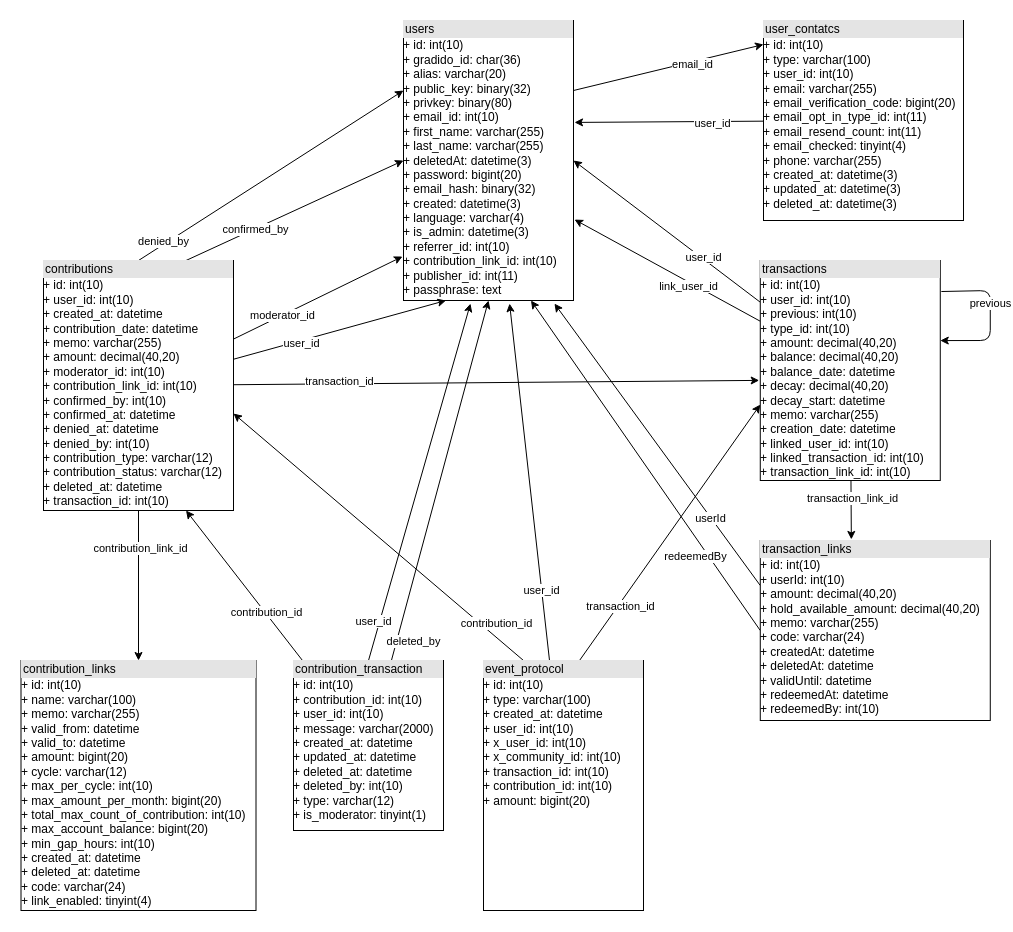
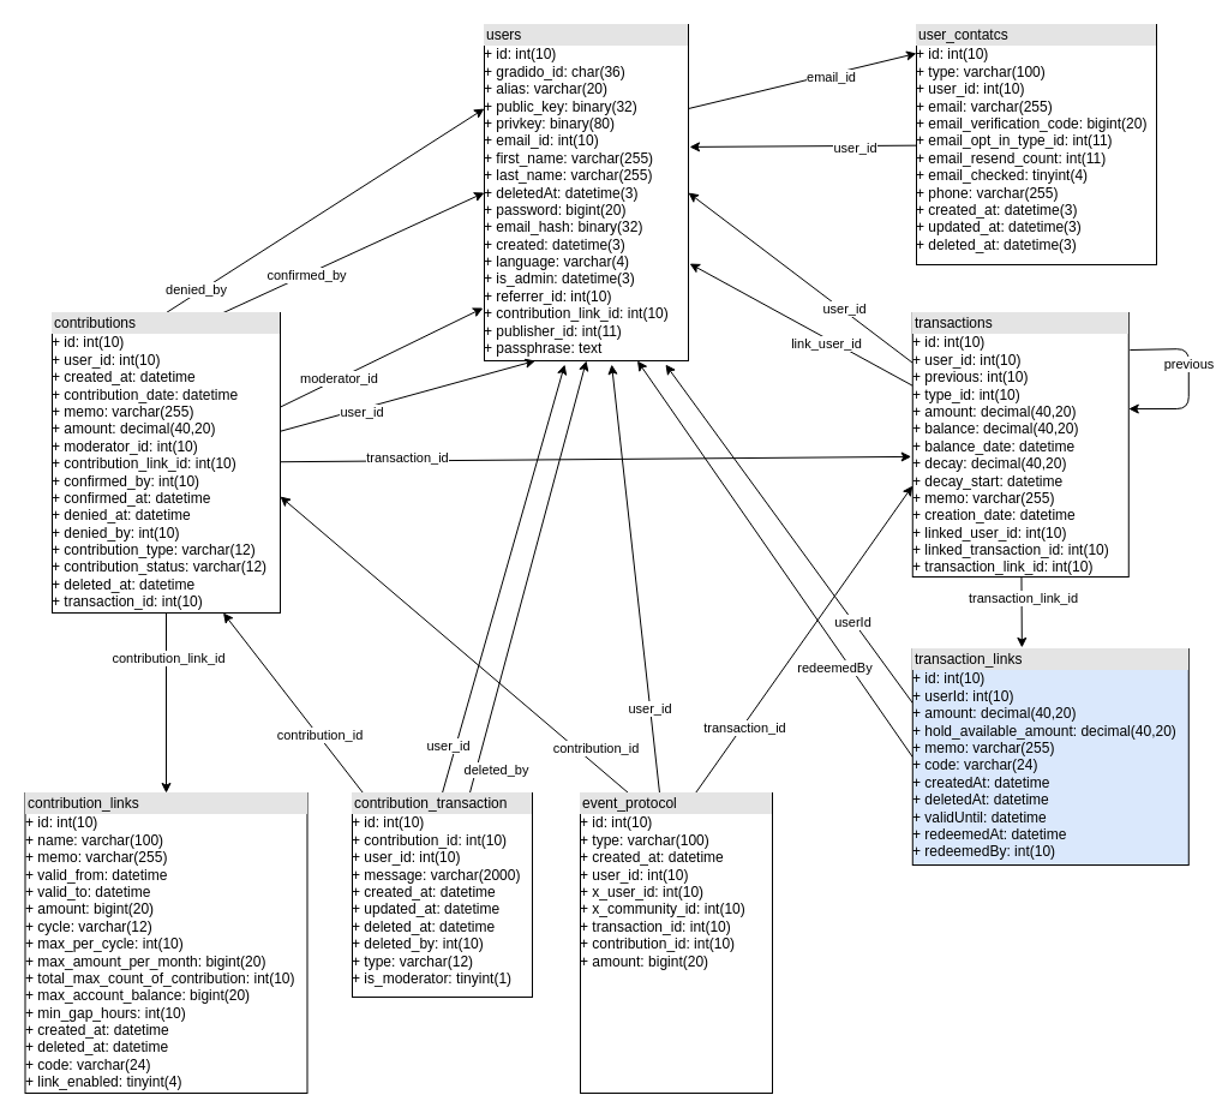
- <mxCell id="21" value="&lt;div style=&quot;box-sizing: border-box ; width: 100% ; background: #e4e4e4 ; padding: 2px&quot;&gt;transaction_links&lt;/div&gt;&lt;div&gt;+ id: int(10)&lt;/div&gt;&lt;div&gt;+ userId: int(10)&lt;/div&gt;&lt;div&gt;+ amount: decimal(40,20)&lt;/div&gt;&lt;div&gt;+ hold_available_amount: decimal(40,20)&lt;/div&gt;&lt;div&gt;+ memo: varchar(255)&lt;/div&gt;&lt;div&gt;+ code: varchar(24)&lt;/div&gt;&lt;div&gt;+ createdAt: datetime&lt;/div&gt;&lt;div&gt;+ deletedAt: datetime&lt;/div&gt;&lt;div&gt;+ validUntil: datetime&lt;/div&gt;&lt;div&gt;+ redeemedAt: datetime&lt;/div&gt;&lt;div&gt;+ redeemedBy: int(10)&lt;/div&gt;&lt;div&gt;&lt;br&gt;&lt;/div&gt;" style="verticalAlign=top;align=left;overflow=fill;html=1;" vertex="1" parent="1"><mxGeometry x="759.77" y="540" width="230" height="180" as="geometry" /></mxCell>
+ <mxCell id="21" value="&lt;div style=&quot;box-sizing: border-box ; width: 100% ; background: #e4e4e4 ; padding: 2px&quot;&gt;transaction_links&lt;/div&gt;&lt;div&gt;+ id: int(10)&lt;/div&gt;&lt;div&gt;+ userId: int(10)&lt;/div&gt;&lt;div&gt;+ amount: decimal(40,20)&lt;/div&gt;&lt;div&gt;+ hold_available_amount: decimal(40,20)&lt;/div&gt;&lt;div&gt;+ memo: varchar(255)&lt;/div&gt;&lt;div&gt;+ code: varchar(24)&lt;/div&gt;&lt;div&gt;+ createdAt: datetime&lt;/div&gt;&lt;div&gt;+ deletedAt: datetime&lt;/div&gt;&lt;div&gt;+ validUntil: datetime&lt;/div&gt;&lt;div&gt;+ redeemedAt: datetime&lt;/div&gt;&lt;div&gt;+ redeemedBy: int(10)&lt;/div&gt;&lt;div&gt;&lt;br&gt;&lt;/div&gt;" style="verticalAlign=top;align=left;overflow=fill;html=1;fillColor=#dae8fc;" vertex="1" parent="1"><mxGeometry x="759.77" y="540" width="230" height="180" as="geometry" /></mxCell>
